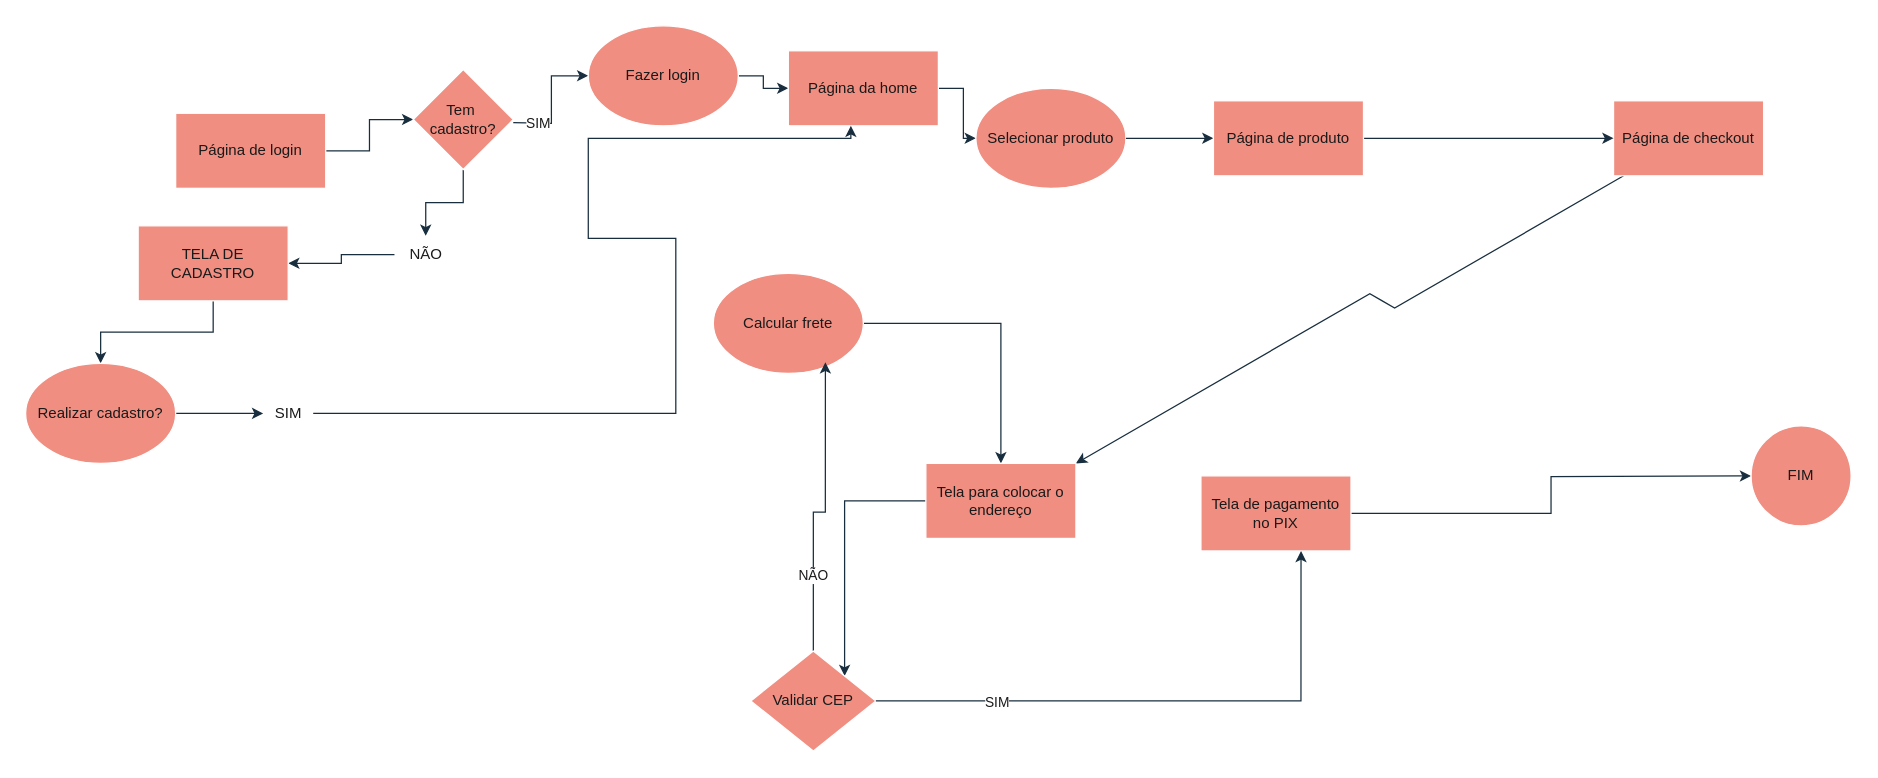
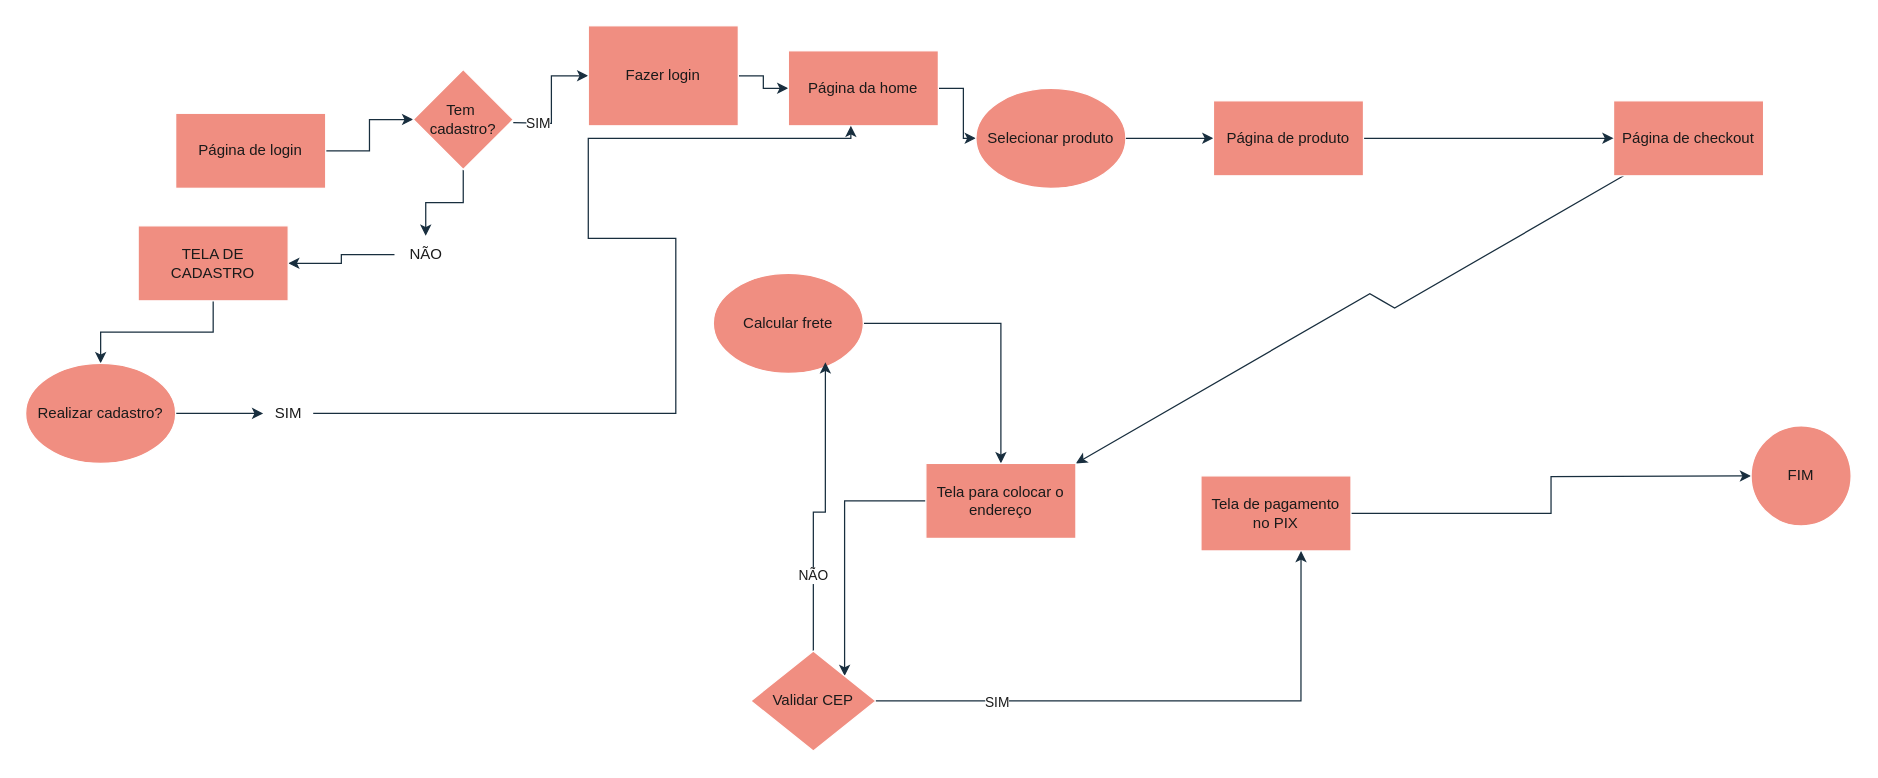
- <mxCell id="36" value="Fazer login" style="ellipse;whiteSpace=wrap;html=1;strokeColor=#FFFFFF;fontColor=#1A1A1A;fillColor=#F08E81;" vertex="1" parent="1"><mxGeometry x="470" y="20" width="120" height="80" as="geometry" /></mxCell>
+ <mxCell id="36" value="Fazer login" style="whiteSpace=wrap;html=1;strokeColor=#FFFFFF;fontColor=#1A1A1A;fillColor=#F08E81;rounded=0;" vertex="1" parent="1"><mxGeometry x="470" y="20" width="120" height="80" as="geometry" /></mxCell>
